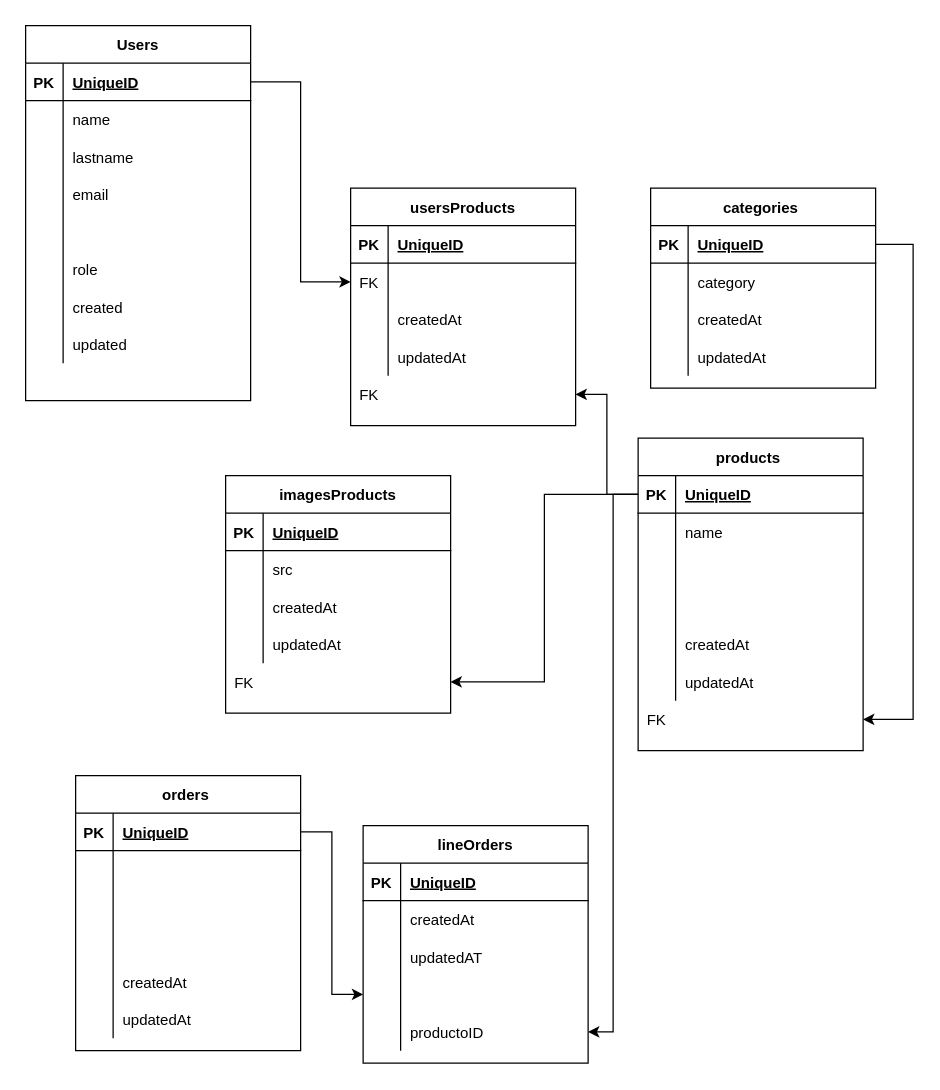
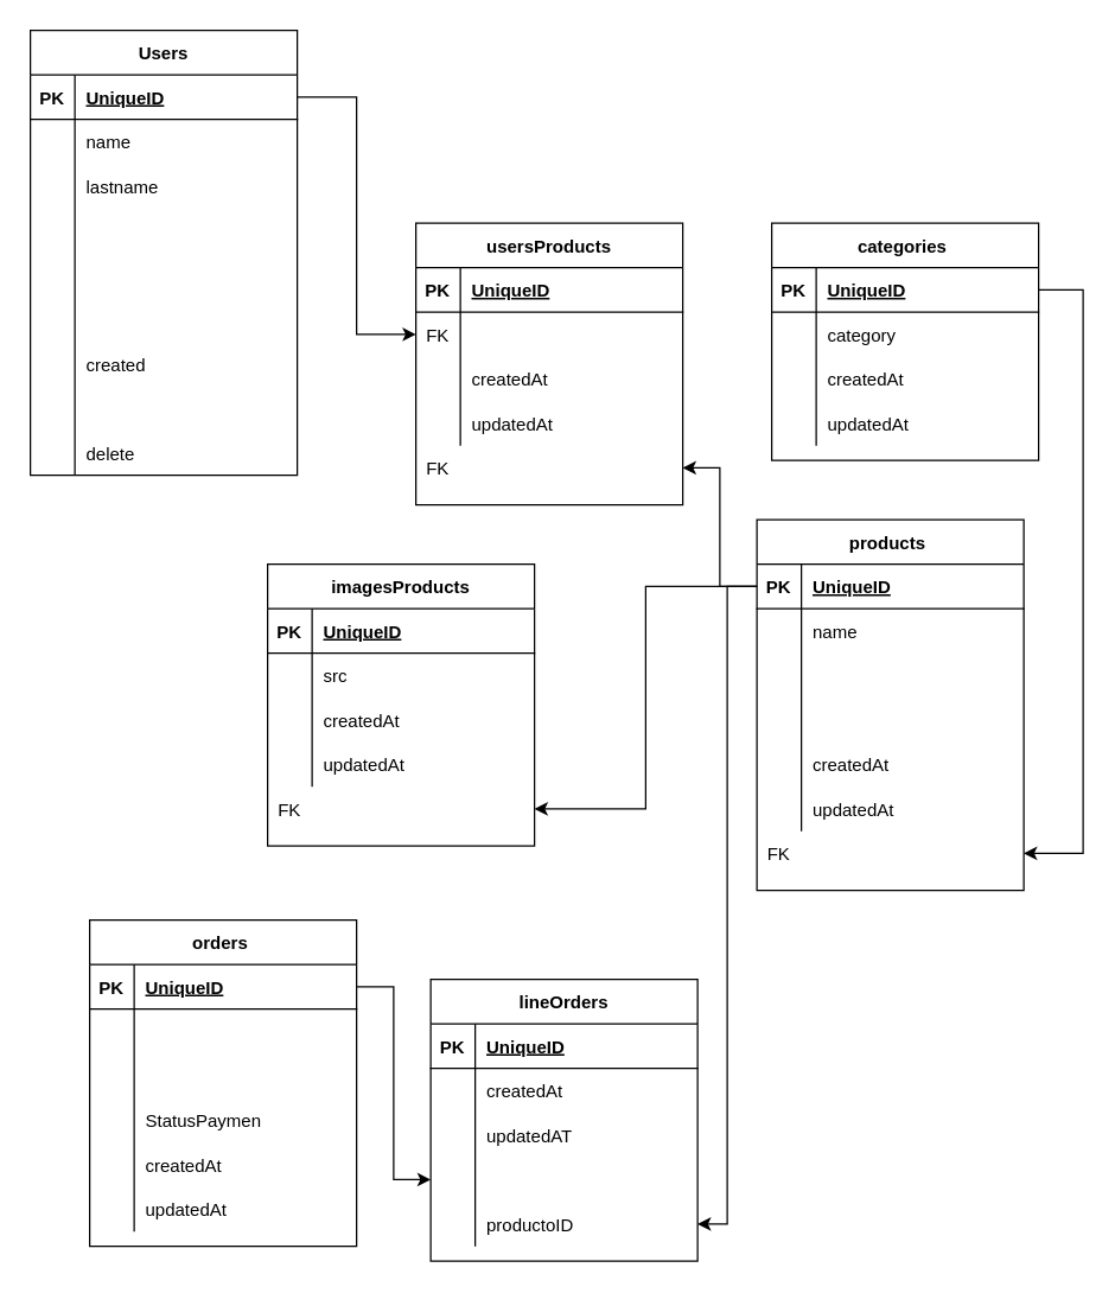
- <mxCell id="14" value="email" style="shape=partialRectangle;connectable=0;fillColor=none;top=0;left=0;bottom=0;right=0;align=left;spacingLeft=6;overflow=hidden;" parent="12" vertex="1"><mxGeometry x="30" width="150" height="30" as="geometry" /></mxCell>
- <mxCell id="19" value="role" style="shape=partialRectangle;connectable=0;fillColor=none;top=0;left=0;bottom=0;right=0;align=left;spacingLeft=6;overflow=hidden;" parent="17" vertex="1"><mxGeometry x="30" width="150" height="30" as="geometry" /></mxCell>
- <mxCell id="25" value="updated" style="shape=partialRectangle;connectable=0;fillColor=none;top=0;left=0;bottom=0;right=0;align=left;spacingLeft=6;overflow=hidden;" parent="23" vertex="1"><mxGeometry x="30" width="150" height="30" as="geometry" /></mxCell>
+ <mxCell id="28" value="delete" style="shape=partialRectangle;connectable=0;fillColor=none;top=0;left=0;bottom=0;right=0;align=left;spacingLeft=6;overflow=hidden;" parent="26" vertex="1"><mxGeometry x="30" width="150" height="30" as="geometry" /></mxCell>
+ <mxCell id="104" value="StatusPaymen" style="shape=partialRectangle;connectable=0;fillColor=none;top=0;left=0;bottom=0;right=0;align=left;spacingLeft=6;overflow=hidden;" vertex="1" parent="102"><mxGeometry x="30" width="150" height="30" as="geometry" /></mxCell>
